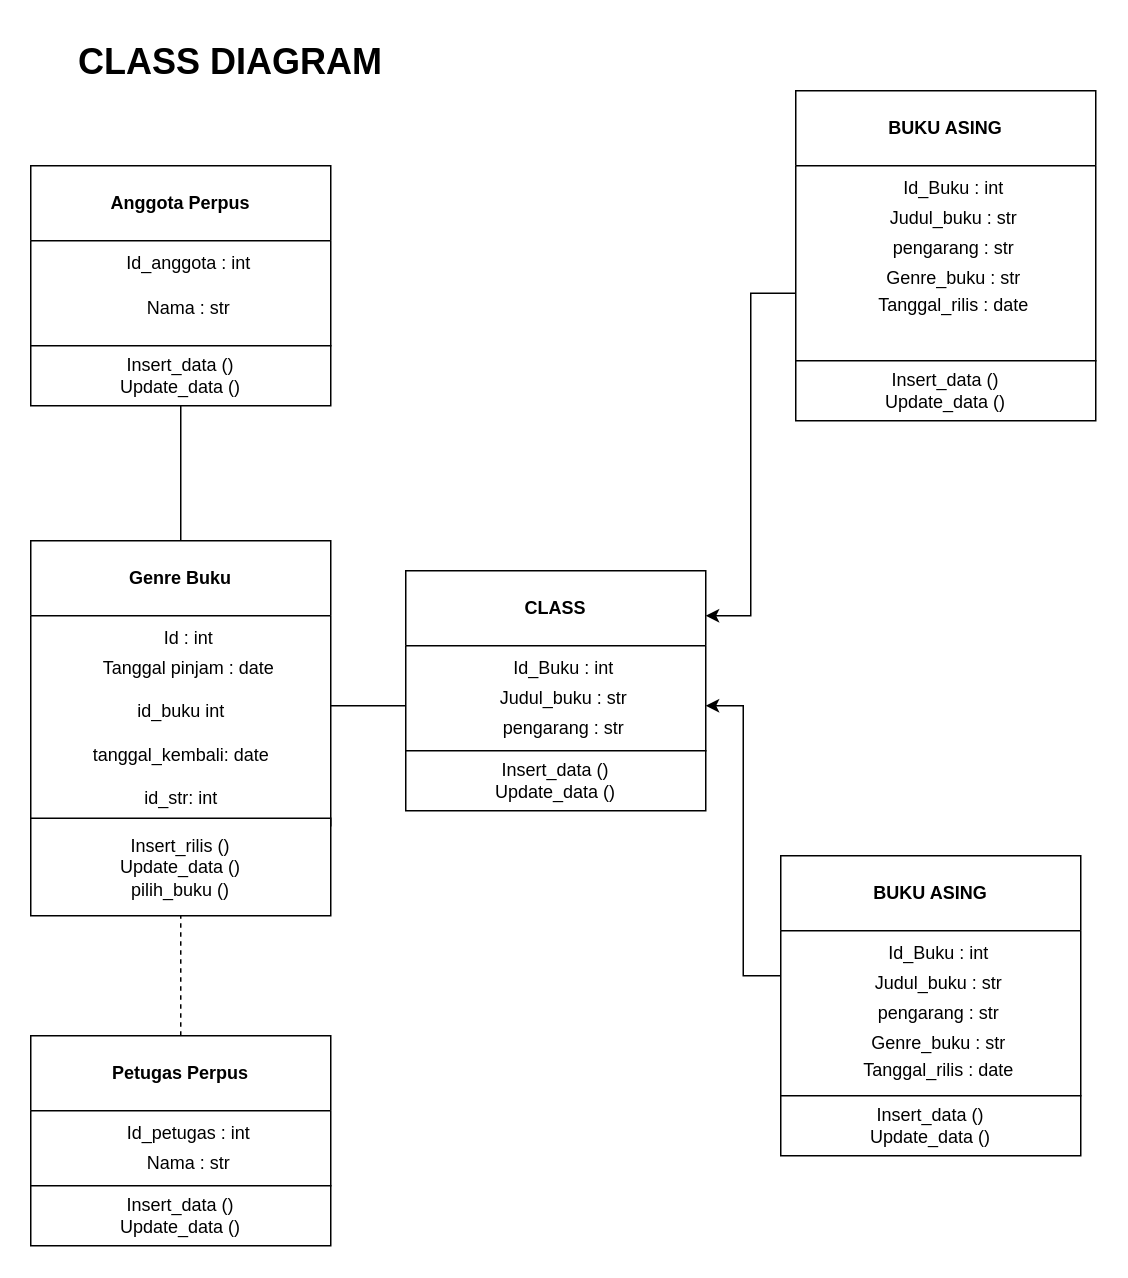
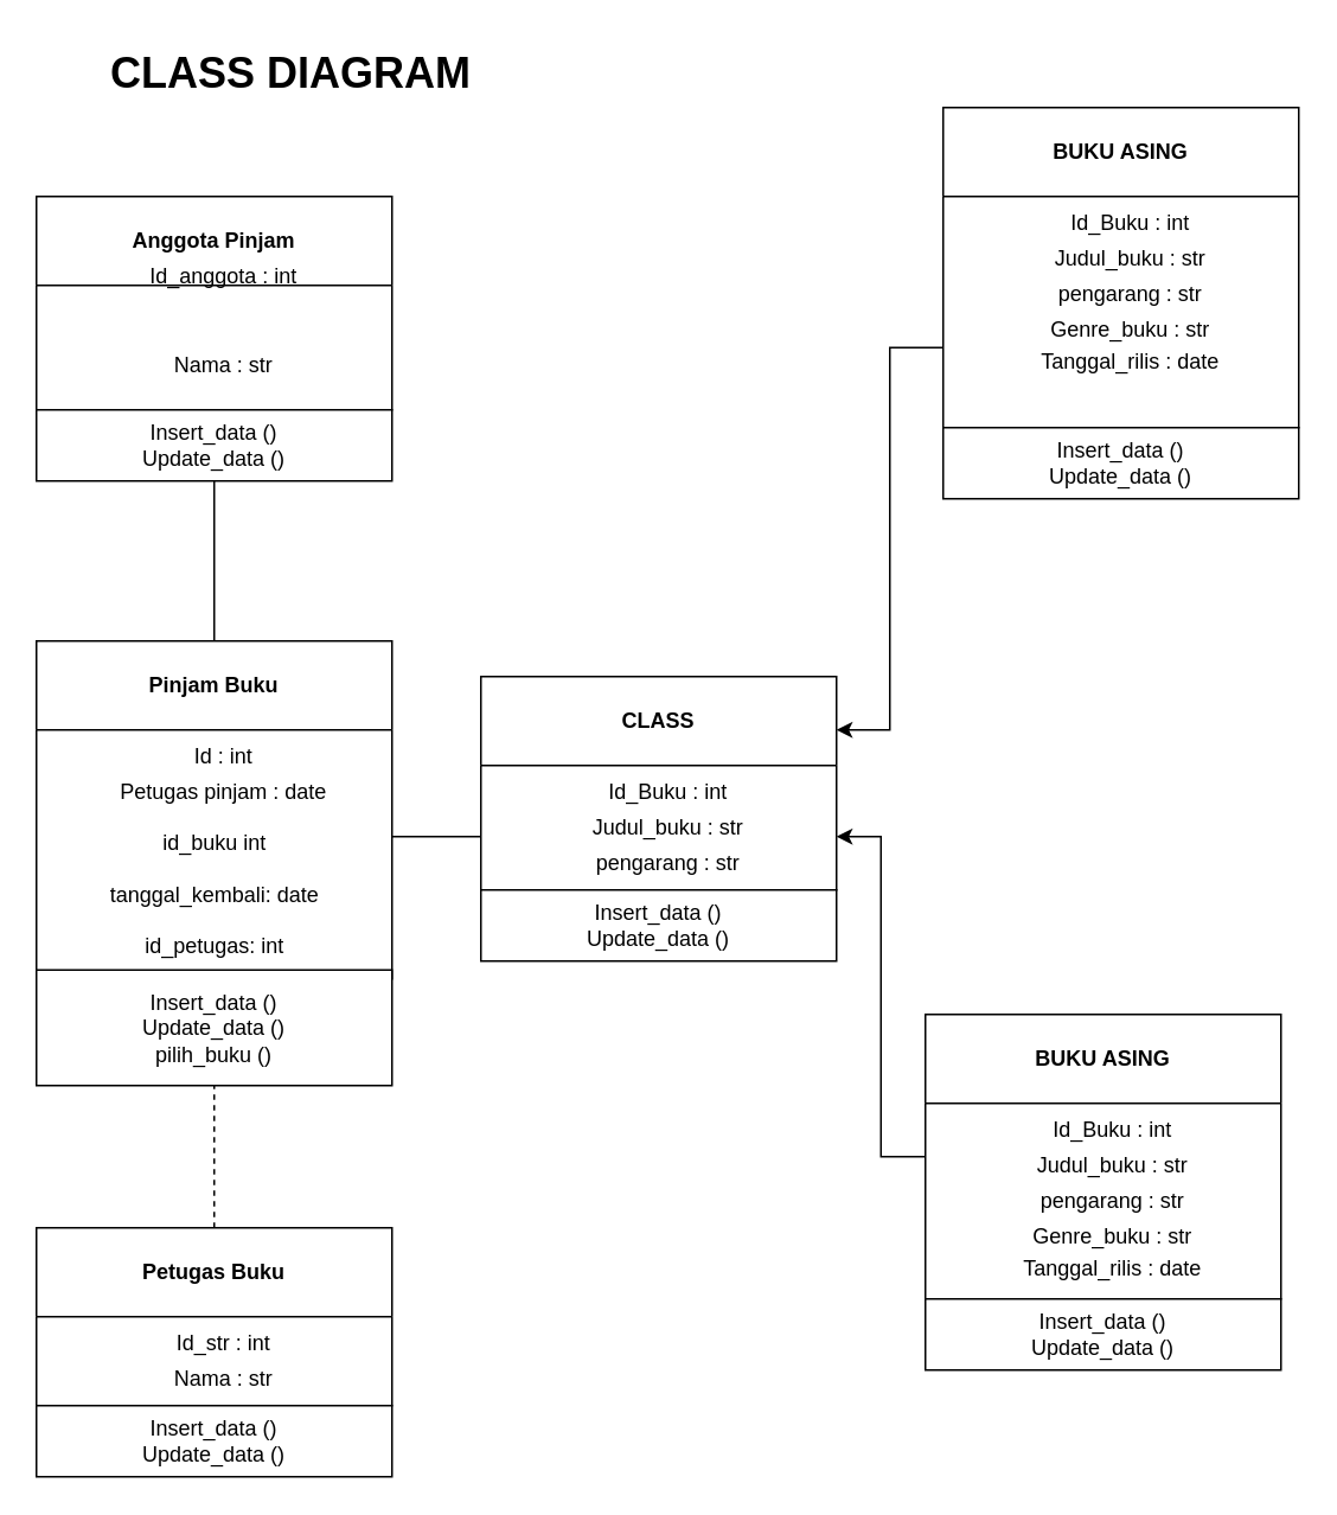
- <mxCell id="2" value="&lt;h1 style=&quot;margin-top: 0px;&quot;&gt;CLASS DIAGRAM&lt;/h1&gt;" style="text;html=1;whiteSpace=wrap;overflow=hidden;rounded=0;" vertex="1" parent="1"><mxGeometry x="50" y="20" width="370" height="40" as="geometry" /></mxCell>
+ <mxCell id="2" value="&lt;h1 style=&quot;margin-top: 0px;&quot;&gt;CLASS DIAGRAM&lt;/h1&gt;" style="text;html=1;whiteSpace=wrap;overflow=hidden;rounded=0;" vertex="1" parent="1"><mxGeometry x="60" y="20" width="370" height="40" as="geometry" /></mxCell>
- <mxCell id="24" value="Anggota Perpus" style="swimlane;whiteSpace=wrap;html=1;startSize=50;" vertex="1" parent="1"><mxGeometry x="20" y="110" width="200" height="120" as="geometry" /></mxCell>
+ <mxCell id="24" value="Anggota Pinjam" style="swimlane;whiteSpace=wrap;html=1;startSize=50;" vertex="1" parent="1"><mxGeometry x="20" y="110" width="200" height="120" as="geometry" /></mxCell>
- <mxCell id="25" value="Id_anggota : int" style="text;html=1;align=center;verticalAlign=middle;resizable=0;points=[];autosize=1;strokeColor=none;fillColor=none;" vertex="1" parent="24"><mxGeometry x="50" y="50" width="110" height="30" as="geometry" /></mxCell>
+ <mxCell id="25" value="Id_anggota : int" style="text;html=1;align=center;verticalAlign=middle;resizable=0;points=[];autosize=1;strokeColor=none;fillColor=none;" vertex="1" parent="24"><mxGeometry x="50" y="30" width="110" height="30" as="geometry" /></mxCell>
- <mxCell id="32" value="Genre Buku" style="swimlane;whiteSpace=wrap;html=1;startSize=50;" vertex="1" parent="1"><mxGeometry x="20" y="360" width="200" height="190" as="geometry" /></mxCell>
+ <mxCell id="32" value="Pinjam Buku" style="swimlane;whiteSpace=wrap;html=1;startSize=50;" vertex="1" parent="1"><mxGeometry x="20" y="360" width="200" height="190" as="geometry" /></mxCell>
- <mxCell id="34" value="Tanggal pinjam : date" style="text;html=1;align=center;verticalAlign=middle;resizable=0;points=[];autosize=1;strokeColor=none;fillColor=none;" vertex="1" parent="32"><mxGeometry x="35" y="70" width="140" height="30" as="geometry" /></mxCell>
+ <mxCell id="34" value="Petugas pinjam : date" style="text;html=1;align=center;verticalAlign=middle;resizable=0;points=[];autosize=1;strokeColor=none;fillColor=none;" vertex="1" parent="32"><mxGeometry x="35" y="70" width="140" height="30" as="geometry" /></mxCell>
- <mxCell id="35" value="id_buku&amp;nbsp;int&lt;div&gt;&lt;br&gt;&lt;div&gt;tanggal_kembali: date&lt;/div&gt;&lt;div&gt;&lt;br&gt;&lt;/div&gt;&lt;div&gt;id_str: int&lt;/div&gt;&lt;div&gt;&lt;br&gt;&lt;/div&gt;&lt;/div&gt;" style="text;html=1;align=center;verticalAlign=middle;resizable=0;points=[];autosize=1;strokeColor=none;fillColor=none;" vertex="1" parent="32"><mxGeometry x="30" y="100" width="140" height="100" as="geometry" /></mxCell>
+ <mxCell id="35" value="id_buku&amp;nbsp;int&lt;div&gt;&lt;br&gt;&lt;div&gt;tanggal_kembali: date&lt;/div&gt;&lt;div&gt;&lt;br&gt;&lt;/div&gt;&lt;div&gt;id_petugas: int&lt;/div&gt;&lt;div&gt;&lt;br&gt;&lt;/div&gt;&lt;/div&gt;" style="text;html=1;align=center;verticalAlign=middle;resizable=0;points=[];autosize=1;strokeColor=none;fillColor=none;" vertex="1" parent="32"><mxGeometry x="30" y="100" width="140" height="100" as="geometry" /></mxCell>
- <mxCell id="36" value="Insert_rilis ()&lt;div&gt;Update_data ()&lt;/div&gt;&lt;div&gt;pilih_buku ()&lt;/div&gt;" style="rounded=0;whiteSpace=wrap;html=1;" vertex="1" parent="1"><mxGeometry x="20" y="545" width="200" height="65" as="geometry" /></mxCell>
+ <mxCell id="36" value="Insert_data ()&lt;div&gt;Update_data ()&lt;/div&gt;&lt;div&gt;pilih_buku ()&lt;/div&gt;" style="rounded=0;whiteSpace=wrap;html=1;" vertex="1" parent="1"><mxGeometry x="20" y="545" width="200" height="65" as="geometry" /></mxCell>
- <mxCell id="28" value="Petugas Perpus" style="swimlane;whiteSpace=wrap;html=1;startSize=50;" vertex="1" parent="1"><mxGeometry x="20" y="690" width="200" height="100" as="geometry" /></mxCell>
+ <mxCell id="28" value="Petugas Buku" style="swimlane;whiteSpace=wrap;html=1;startSize=50;" vertex="1" parent="1"><mxGeometry x="20" y="690" width="200" height="100" as="geometry" /></mxCell>
- <mxCell id="29" value="Id_petugas : int" style="text;html=1;align=center;verticalAlign=middle;resizable=0;points=[];autosize=1;strokeColor=none;fillColor=none;" vertex="1" parent="28"><mxGeometry x="50" y="50" width="110" height="30" as="geometry" /></mxCell>
+ <mxCell id="29" value="Id_str : int" style="text;html=1;align=center;verticalAlign=middle;resizable=0;points=[];autosize=1;strokeColor=none;fillColor=none;" vertex="1" parent="28"><mxGeometry x="50" y="50" width="110" height="30" as="geometry" /></mxCell>
